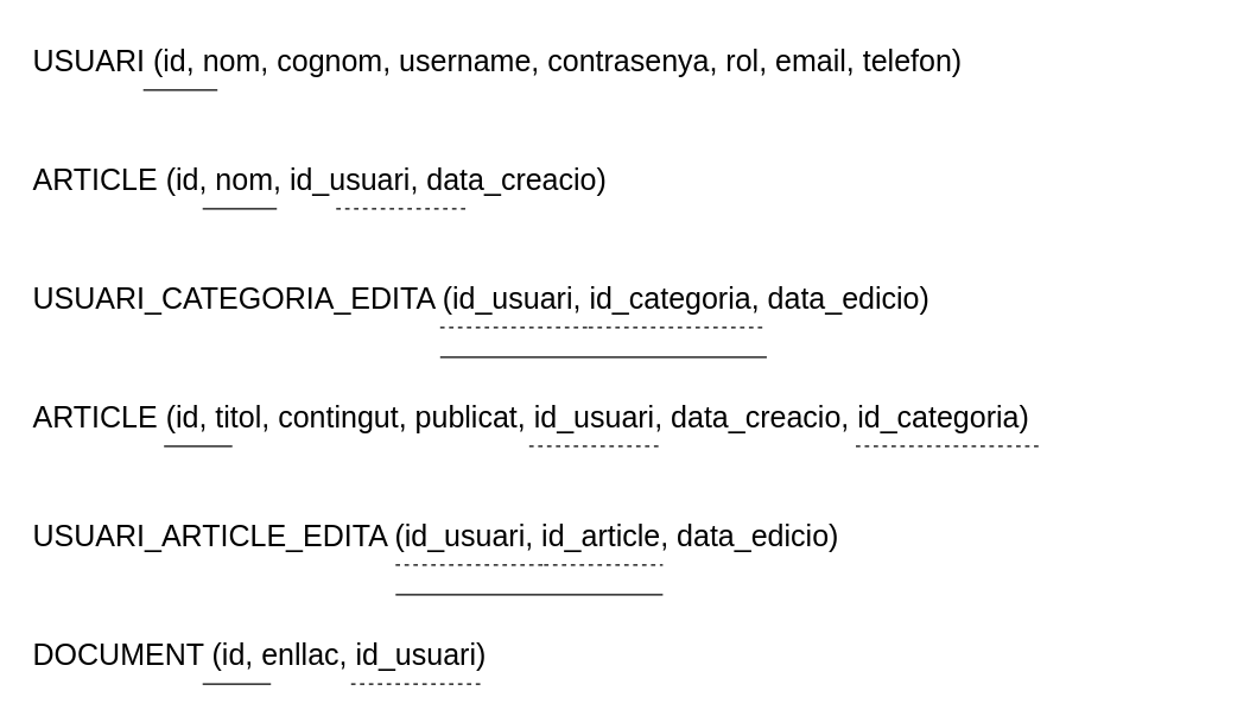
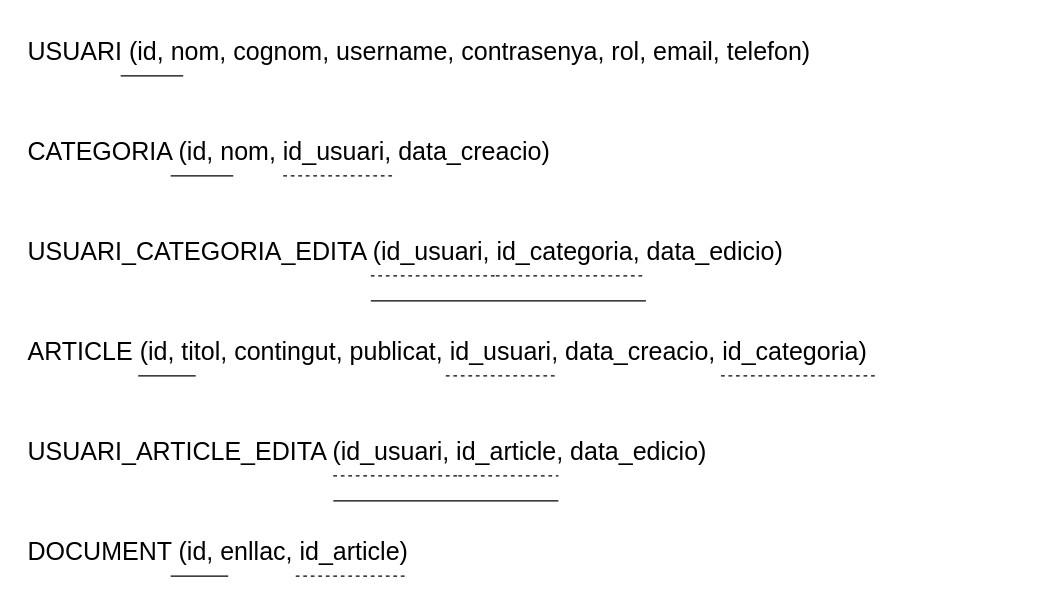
- <mxCell id="3" value="ARTICLE (id, nom, id_usuari, data_creacio)" style="text;html=1;strokeColor=none;fillColor=none;align=left;verticalAlign=middle;rounded=0;fontSize=20;labelBorderColor=none;whiteSpace=wrap;" parent="1" vertex="1"><mxGeometry x="20" y="100" width="800" height="40" as="geometry" /></mxCell>
+ <mxCell id="3" value="CATEGORIA (id, nom, id_usuari, data_creacio)" style="text;html=1;strokeColor=none;fillColor=none;align=left;verticalAlign=middle;rounded=0;fontSize=20;labelBorderColor=none;whiteSpace=wrap;" parent="1" vertex="1"><mxGeometry x="20" y="100" width="800" height="40" as="geometry" /></mxCell>
- <mxCell id="19" value="DOCUMENT (id, enllac, id_usuari)" style="text;html=1;strokeColor=none;fillColor=none;align=left;verticalAlign=middle;rounded=0;fontSize=20;labelBorderColor=none;whiteSpace=wrap;" parent="1" vertex="1"><mxGeometry x="20" y="420" width="800" height="40" as="geometry" /></mxCell>
+ <mxCell id="19" value="DOCUMENT (id, enllac, id_article)" style="text;html=1;strokeColor=none;fillColor=none;align=left;verticalAlign=middle;rounded=0;fontSize=20;labelBorderColor=none;whiteSpace=wrap;" parent="1" vertex="1"><mxGeometry x="20" y="420" width="800" height="40" as="geometry" /></mxCell>
